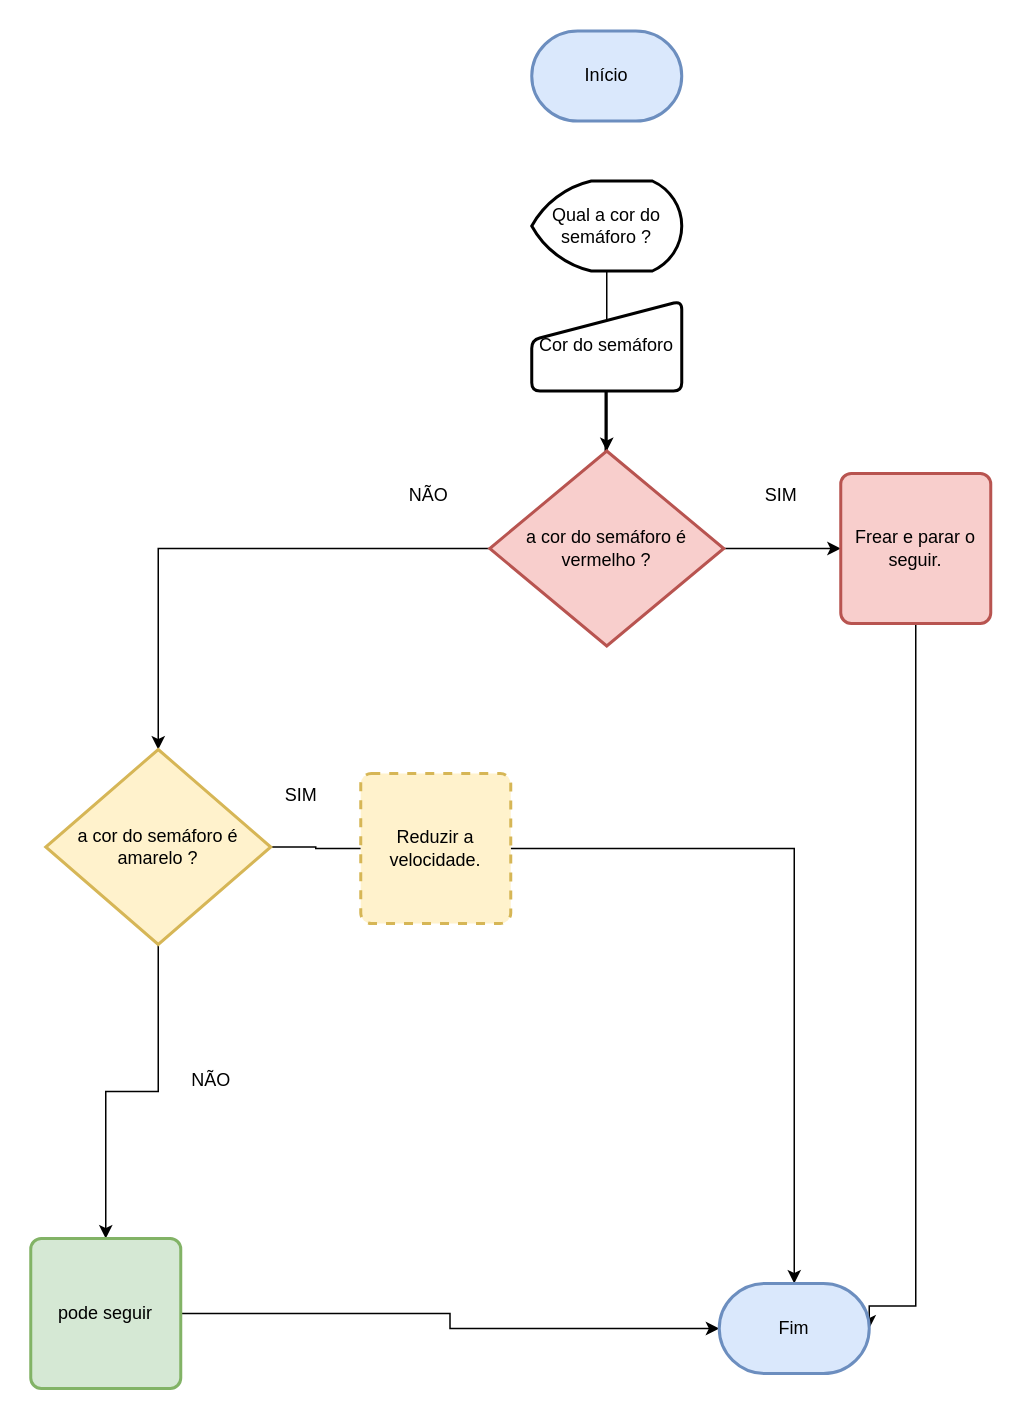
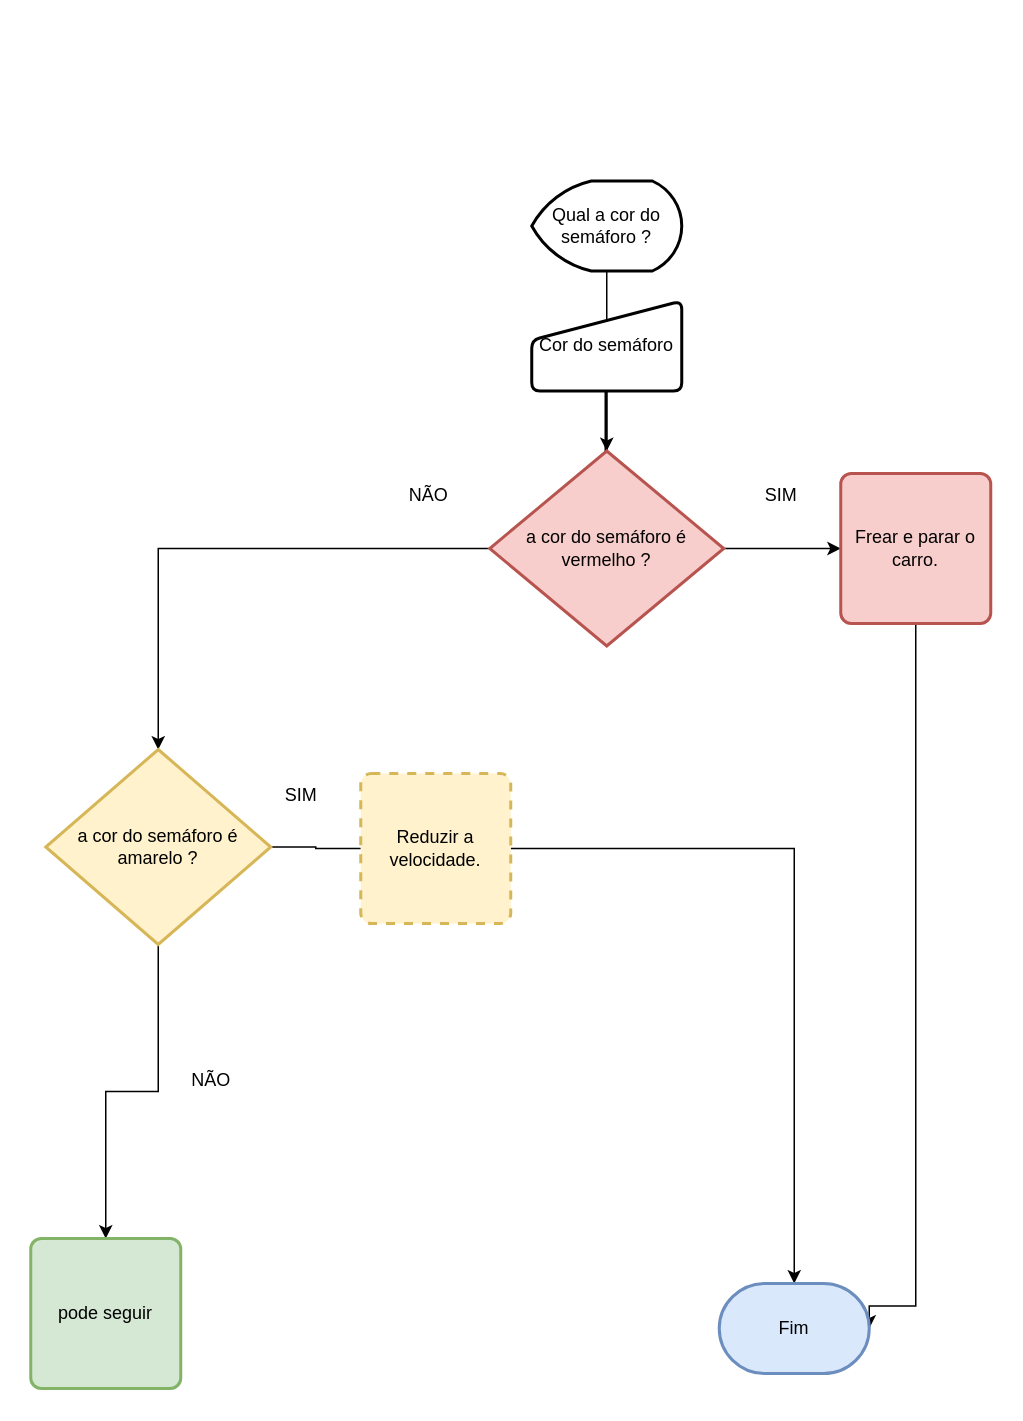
- <mxCell id="2" value="Início" style="strokeWidth=2;html=1;shape=mxgraph.flowchart.terminator;whiteSpace=wrap;fillColor=#dae8fc;strokeColor=#6c8ebf;" vertex="1" parent="1"><mxGeometry x="354" y="20" width="100" height="60" as="geometry" /></mxCell>
- <mxCell id="11" value="Frear e parar o seguir." style="rounded=1;whiteSpace=wrap;html=1;absoluteArcSize=1;arcSize=14;strokeWidth=2;fillColor=#f8cecc;strokeColor=#b85450;" vertex="1" parent="1"><mxGeometry x="560" y="315" width="100" height="100" as="geometry" /></mxCell>
+ <mxCell id="11" value="Frear e parar o carro." style="rounded=1;whiteSpace=wrap;html=1;absoluteArcSize=1;arcSize=14;strokeWidth=2;fillColor=#f8cecc;strokeColor=#b85450;" vertex="1" parent="1"><mxGeometry x="560" y="315" width="100" height="100" as="geometry" /></mxCell>
- <mxCell id="17" style="edgeStyle=orthogonalEdgeStyle;rounded=0;orthogonalLoop=1;jettySize=auto;html=1;entryX=0;entryY=0.5;entryDx=0;entryDy=0;entryPerimeter=0;" edge="1" parent="1" source="18" target="19"><mxGeometry relative="1" as="geometry" /></mxCell>
